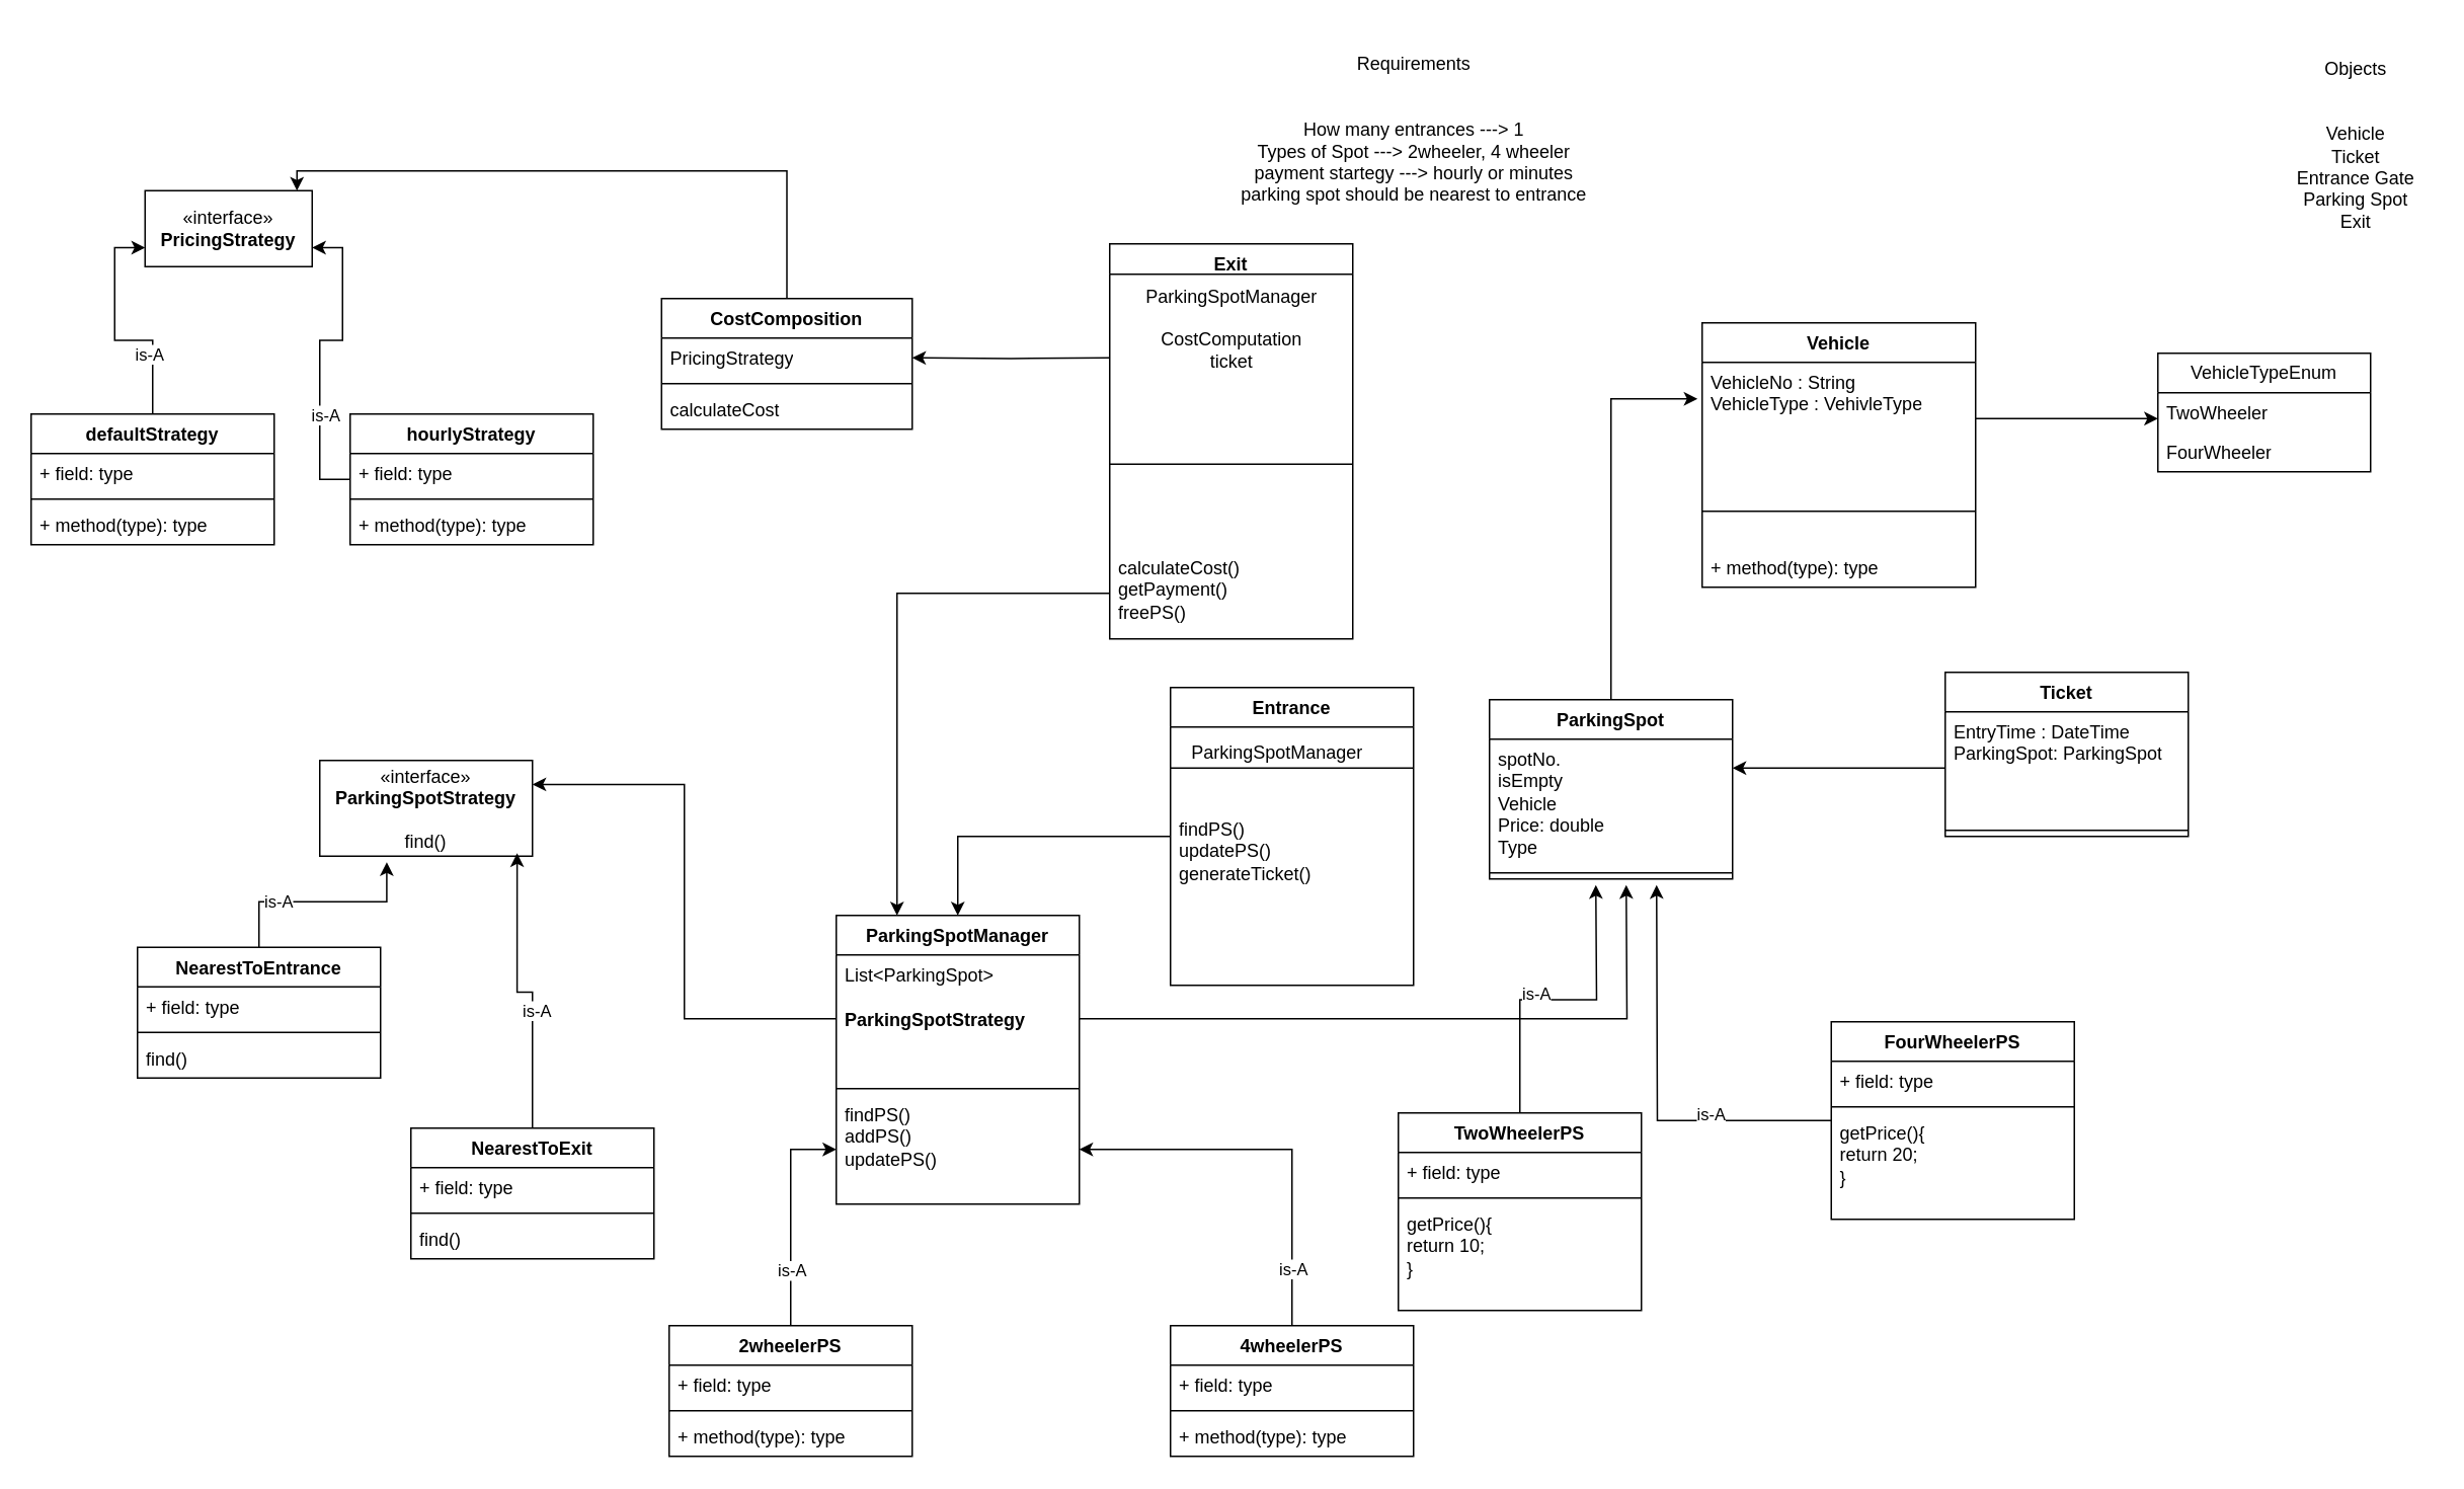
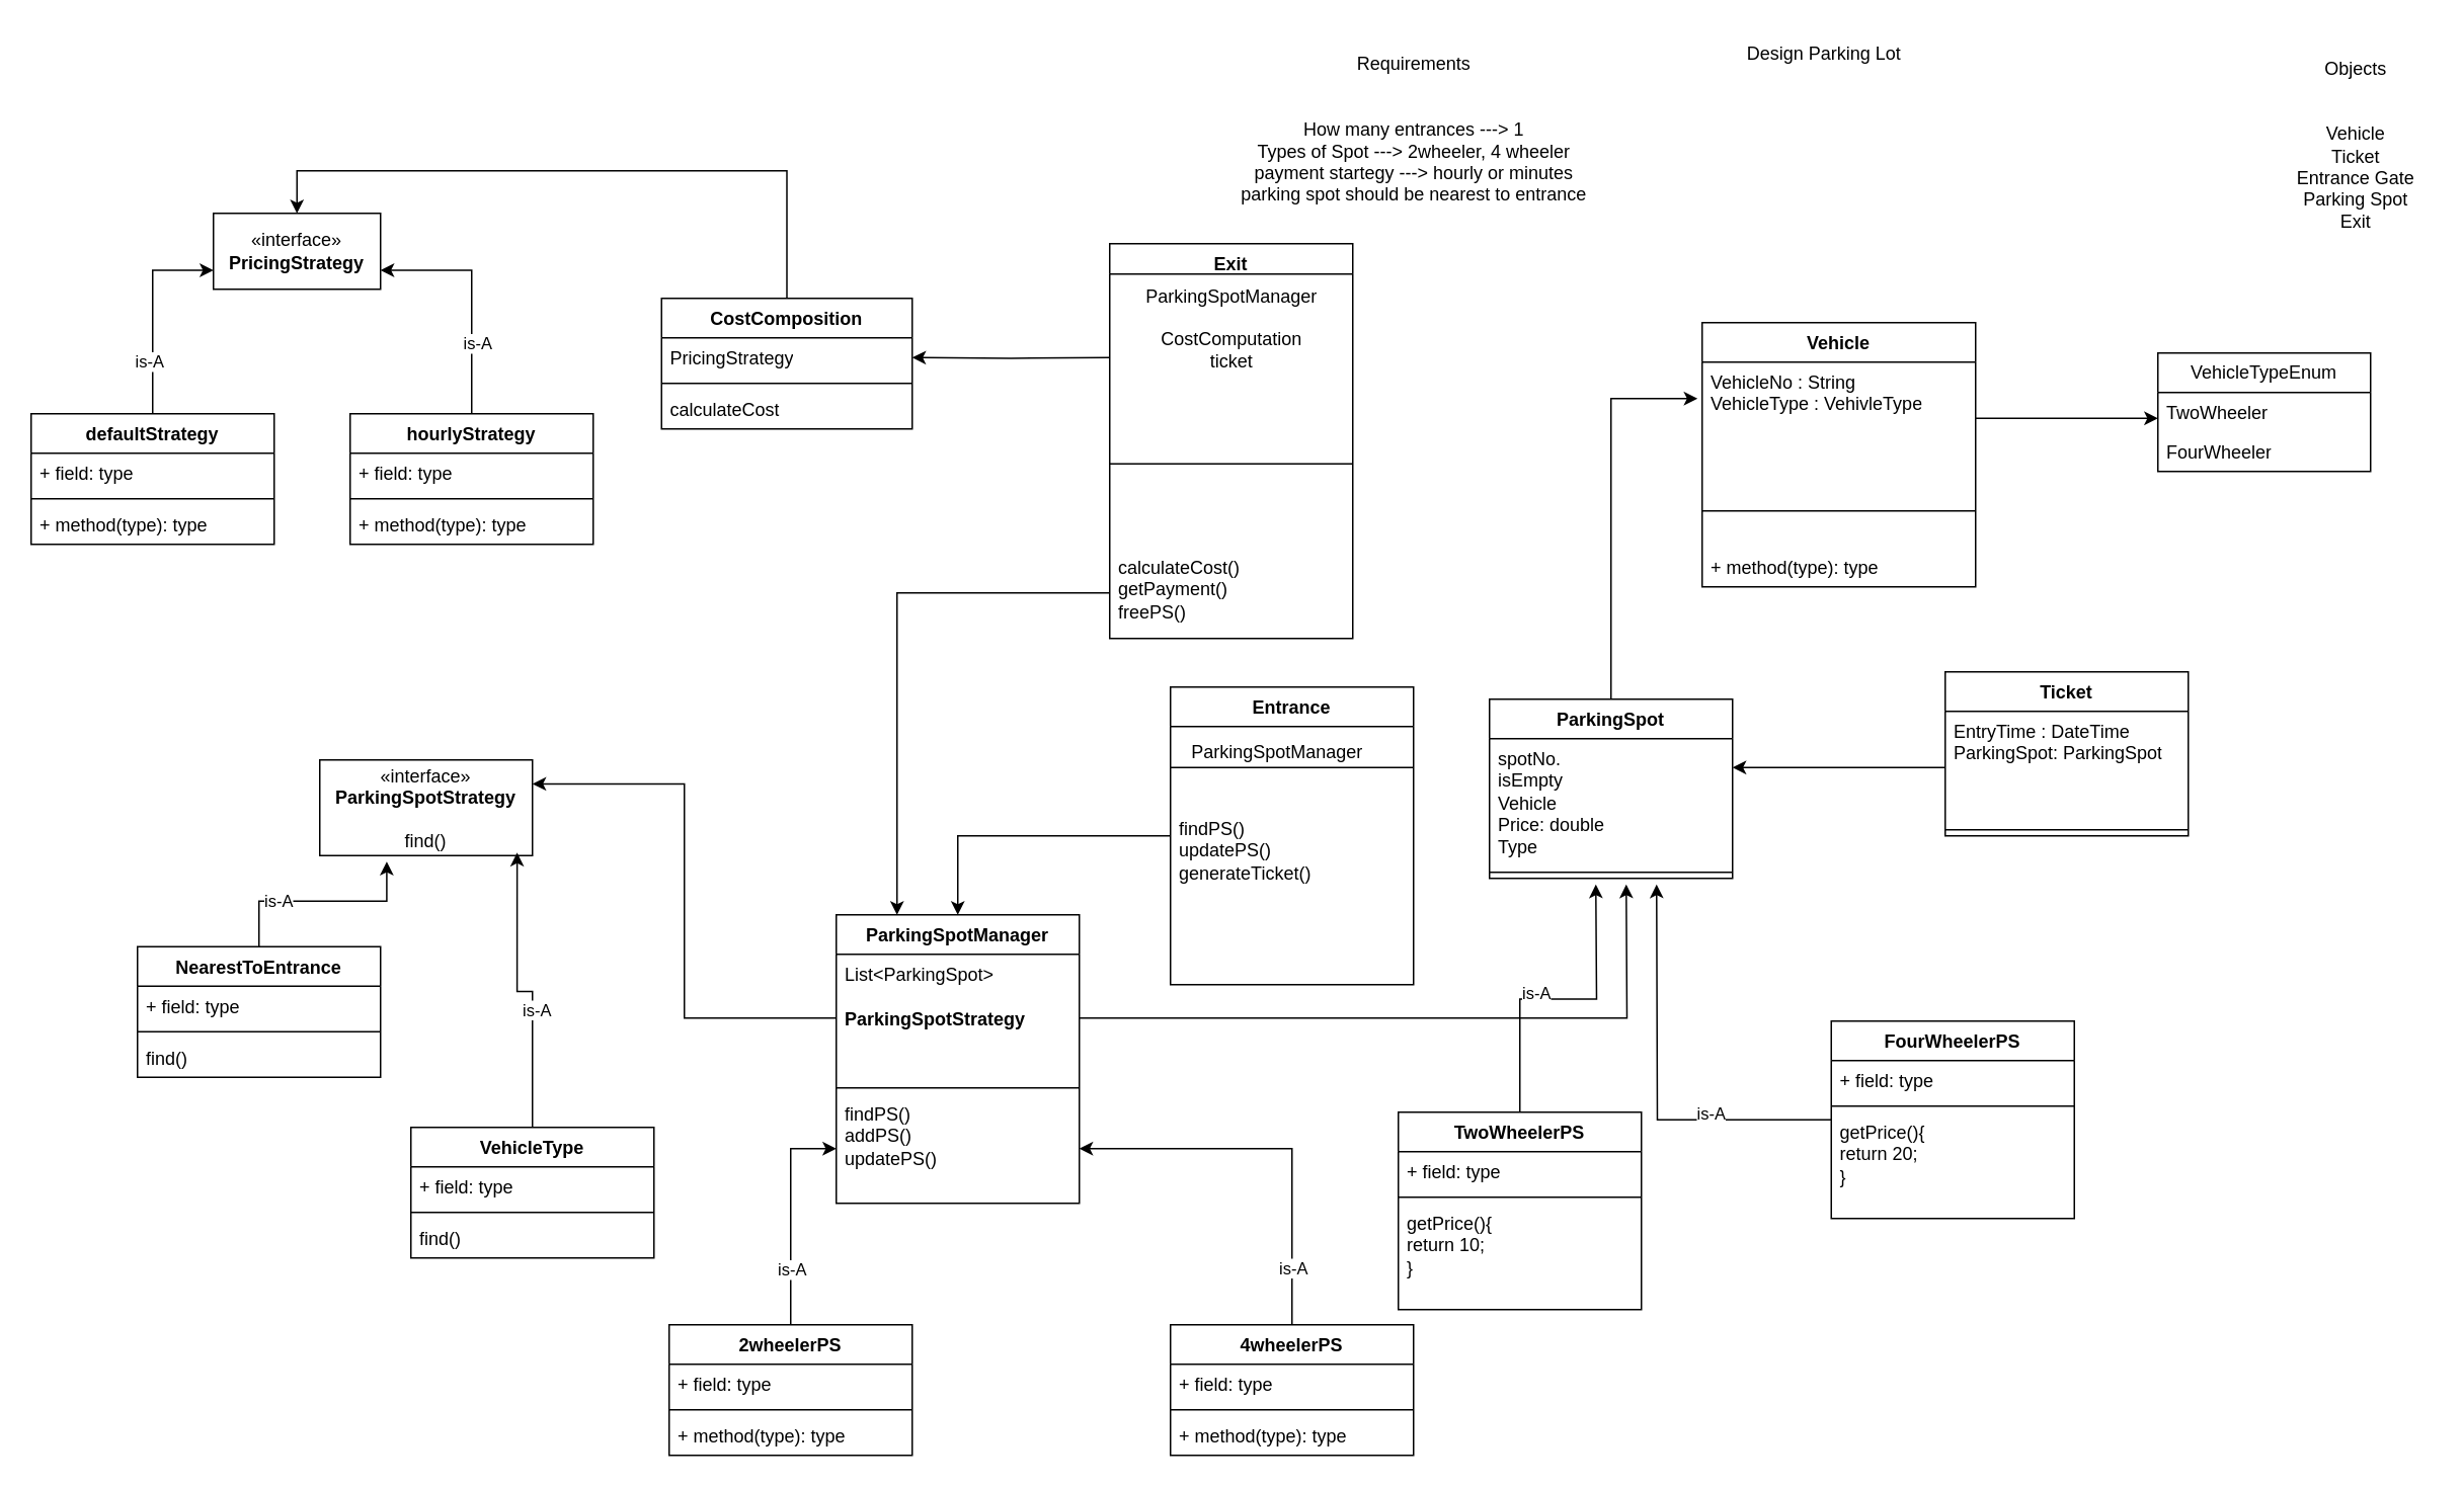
+ <mxCell id="2" value="Design Parking Lot" style="text;html=1;align=center;verticalAlign=middle;resizable=0;points=[];autosize=1;strokeColor=none;fillColor=none;" parent="1" vertex="1"><mxGeometry x="1140" y="20" width="120" height="30" as="geometry" /></mxCell>
- <mxCell id="81" value="«interface»&lt;br&gt;&lt;b&gt;PricingStrategy&lt;/b&gt;" style="html=1;whiteSpace=wrap;" vertex="1" parent="1"><mxGeometry x="95" y="125" width="110" height="50" as="geometry" /></mxCell>
+ <mxCell id="81" value="«interface»&lt;br&gt;&lt;b&gt;PricingStrategy&lt;/b&gt;" style="html=1;whiteSpace=wrap;" vertex="1" parent="1"><mxGeometry x="140" y="140" width="110" height="50" as="geometry" /></mxCell>
- <mxCell id="64" value="NearestToExit" style="swimlane;fontStyle=1;align=center;verticalAlign=top;childLayout=stackLayout;horizontal=1;startSize=26;horizontalStack=0;resizeParent=1;resizeParentMax=0;resizeLast=0;collapsible=1;marginBottom=0;whiteSpace=wrap;html=1;" vertex="1" parent="1"><mxGeometry x="270" y="742" width="160" height="86" as="geometry" /></mxCell>
+ <mxCell id="64" value="VehicleType" style="swimlane;fontStyle=1;align=center;verticalAlign=top;childLayout=stackLayout;horizontal=1;startSize=26;horizontalStack=0;resizeParent=1;resizeParentMax=0;resizeLast=0;collapsible=1;marginBottom=0;whiteSpace=wrap;html=1;" vertex="1" parent="1"><mxGeometry x="270" y="742" width="160" height="86" as="geometry" /></mxCell>
